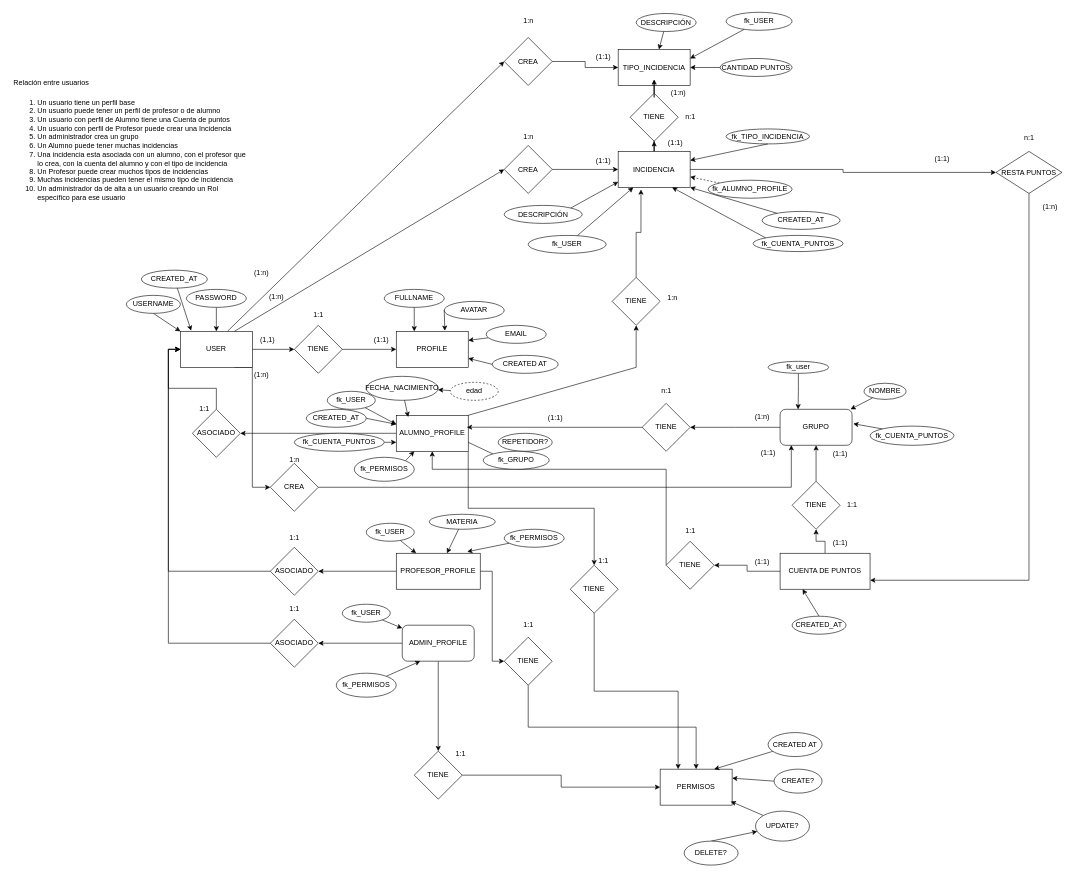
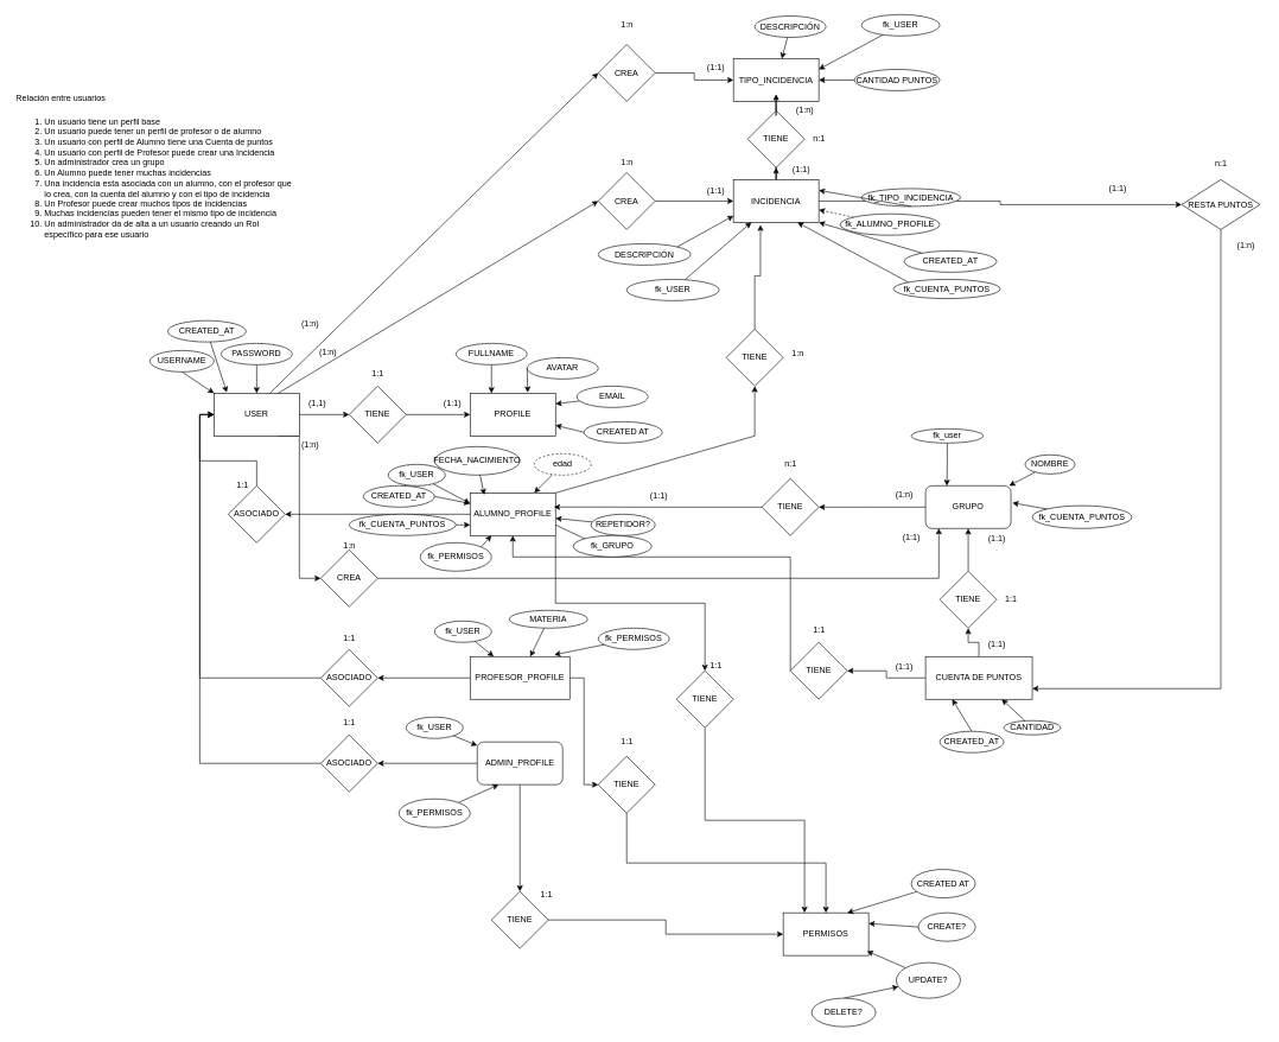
- <mxCell id="107" value="fk_TIPO_INCIDENCIA" style="ellipse;whiteSpace=wrap;html=1;" parent="1" vertex="1"><mxGeometry x="1210" y="214.5" width="139" height="25" as="geometry" /></mxCell>
+ <mxCell id="107" value="fk_TIPO_INCIDENCIA" style="ellipse;whiteSpace=wrap;html=1;" parent="1" vertex="1"><mxGeometry x="1210" y="264.5" width="139" height="25" as="geometry" /></mxCell>
- <mxCell id="35" value="" style="rounded=0;orthogonalLoop=1;jettySize=auto;html=1;" parent="1" source="36" target="37" edge="1"><mxGeometry relative="1" as="geometry" /></mxCell>
+ <mxCell id="35" value="" style="rounded=0;orthogonalLoop=1;jettySize=auto;html=1;" parent="1" source="36" target="25" edge="1"><mxGeometry relative="1" as="geometry" /></mxCell>
+ <mxCell id="33" value="" style="rounded=0;orthogonalLoop=1;jettySize=auto;html=1;" parent="1" source="34" target="25" edge="1"><mxGeometry relative="1" as="geometry" /></mxCell>
+ <mxCell id="56" value="" style="rounded=0;orthogonalLoop=1;jettySize=auto;html=1;" parent="1" source="57" target="55" edge="1"><mxGeometry relative="1" as="geometry" /></mxCell>
+ <mxCell id="57" value="CANTIDAD" style="ellipse;whiteSpace=wrap;html=1;" parent="1" vertex="1"><mxGeometry x="1410" y="1012" width="80" height="20" as="geometry" /></mxCell>
